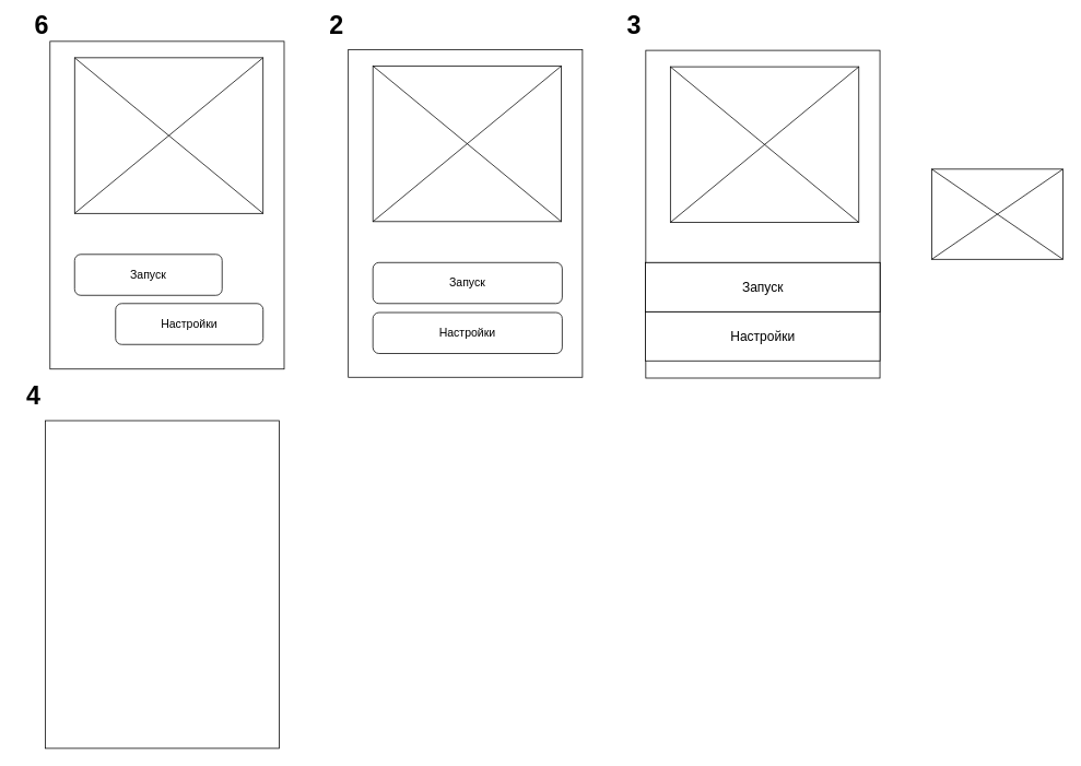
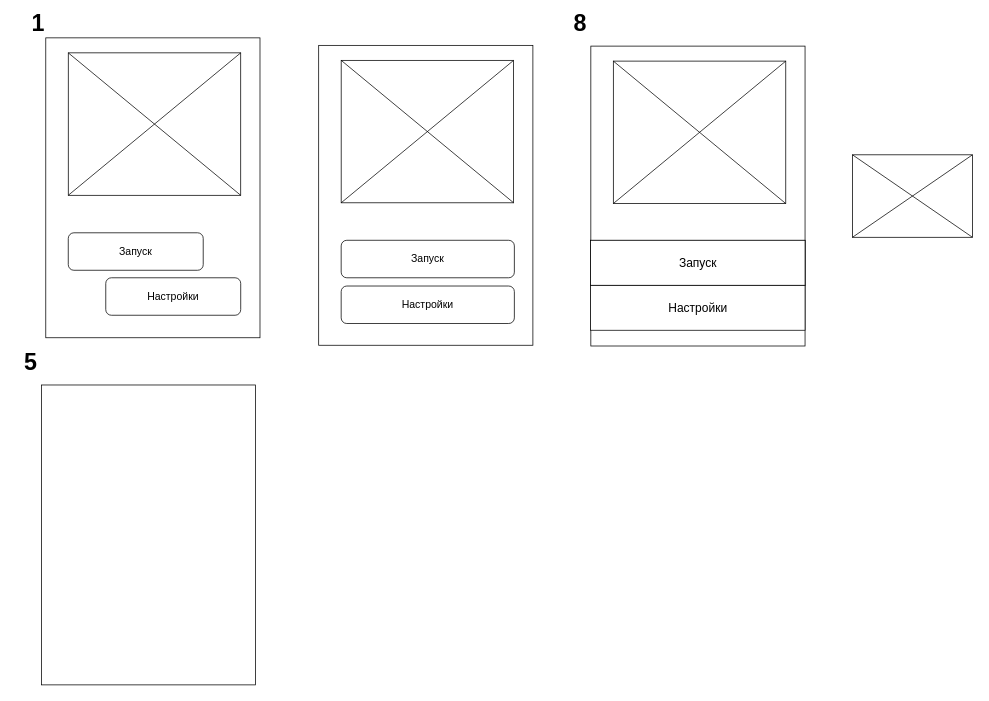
- <mxCell id="19" value="&lt;font style=&quot;font-size: 31px&quot;&gt;&lt;b&gt;6&lt;/b&gt;&lt;/font&gt;" style="text;html=1;strokeColor=none;fillColor=none;align=center;verticalAlign=middle;whiteSpace=wrap;rounded=0;fontSize=14;" vertex="1" parent="1"><mxGeometry x="30" y="20" width="40" height="20" as="geometry" /></mxCell>
+ <mxCell id="19" value="&lt;font style=&quot;font-size: 31px&quot;&gt;&lt;b&gt;1&lt;/b&gt;&lt;/font&gt;" style="text;html=1;strokeColor=none;fillColor=none;align=center;verticalAlign=middle;whiteSpace=wrap;rounded=0;fontSize=14;" vertex="1" parent="1"><mxGeometry x="30" y="20" width="40" height="20" as="geometry" /></mxCell>
- <mxCell id="20" value="&lt;font style=&quot;font-size: 31px&quot;&gt;&lt;b&gt;2&lt;/b&gt;&lt;/font&gt;" style="text;html=1;strokeColor=none;fillColor=none;align=center;verticalAlign=middle;whiteSpace=wrap;rounded=0;fontSize=14;" vertex="1" parent="1"><mxGeometry x="390" y="20" width="40" height="20" as="geometry" /></mxCell>
- <mxCell id="26" value="&lt;font style=&quot;font-size: 31px&quot;&gt;&lt;b&gt;3&lt;/b&gt;&lt;/font&gt;" style="text;html=1;strokeColor=none;fillColor=none;align=center;verticalAlign=middle;whiteSpace=wrap;rounded=0;fontSize=14;" vertex="1" parent="1"><mxGeometry x="753" y="21" width="40" height="20" as="geometry" /></mxCell>
+ <mxCell id="26" value="&lt;font style=&quot;font-size: 31px&quot;&gt;&lt;b&gt;8&lt;/b&gt;&lt;/font&gt;" style="text;html=1;strokeColor=none;fillColor=none;align=center;verticalAlign=middle;whiteSpace=wrap;rounded=0;fontSize=14;" vertex="1" parent="1"><mxGeometry x="753" y="21" width="40" height="20" as="geometry" /></mxCell>
- <mxCell id="31" value="&lt;font style=&quot;font-size: 31px&quot;&gt;&lt;b&gt;4&lt;/b&gt;&lt;/font&gt;" style="text;html=1;strokeColor=none;fillColor=none;align=center;verticalAlign=middle;whiteSpace=wrap;rounded=0;fontSize=14;" vertex="1" parent="1"><mxGeometry x="20.15" y="473" width="40" height="20" as="geometry" /></mxCell>
+ <mxCell id="31" value="&lt;font style=&quot;font-size: 31px&quot;&gt;&lt;b&gt;5&lt;/b&gt;&lt;/font&gt;" style="text;html=1;strokeColor=none;fillColor=none;align=center;verticalAlign=middle;whiteSpace=wrap;rounded=0;fontSize=14;" vertex="1" parent="1"><mxGeometry x="20.15" y="473" width="40" height="20" as="geometry" /></mxCell>
